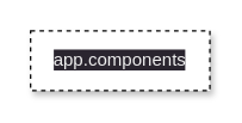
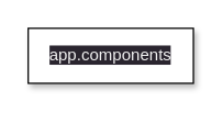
- <mxCell id="2" value="&lt;span style=&quot;color: rgb(240, 240, 240); font-family: Helvetica; font-size: 12px; font-style: normal; font-variant-ligatures: normal; font-variant-caps: normal; font-weight: 400; letter-spacing: normal; orphans: 2; text-indent: 0px; text-transform: none; widows: 2; word-spacing: 0px; -webkit-text-stroke-width: 0px; background-color: rgb(42, 37, 47); text-decoration-thickness: initial; text-decoration-style: initial; text-decoration-color: initial; float: none; display: inline !important;&quot;&gt;app.components&lt;/span&gt;" style="whiteSpace=wrap;html=1;shadow=1;align=center;dashed=1;" vertex="1" parent="1"><mxGeometry x="20" y="20" width="120" height="40" as="geometry" /></mxCell>
+ <mxCell id="2" value="&lt;span style=&quot;color: rgb(240, 240, 240); font-family: Helvetica; font-size: 12px; font-style: normal; font-variant-ligatures: normal; font-variant-caps: normal; font-weight: 400; letter-spacing: normal; orphans: 2; text-indent: 0px; text-transform: none; widows: 2; word-spacing: 0px; -webkit-text-stroke-width: 0px; background-color: rgb(42, 37, 47); text-decoration-thickness: initial; text-decoration-style: initial; text-decoration-color: initial; float: none; display: inline !important;&quot;&gt;app.components&lt;/span&gt;" style="whiteSpace=wrap;html=1;shadow=1;align=center;" vertex="1" parent="1"><mxGeometry x="20" y="20" width="120" height="40" as="geometry" /></mxCell>
